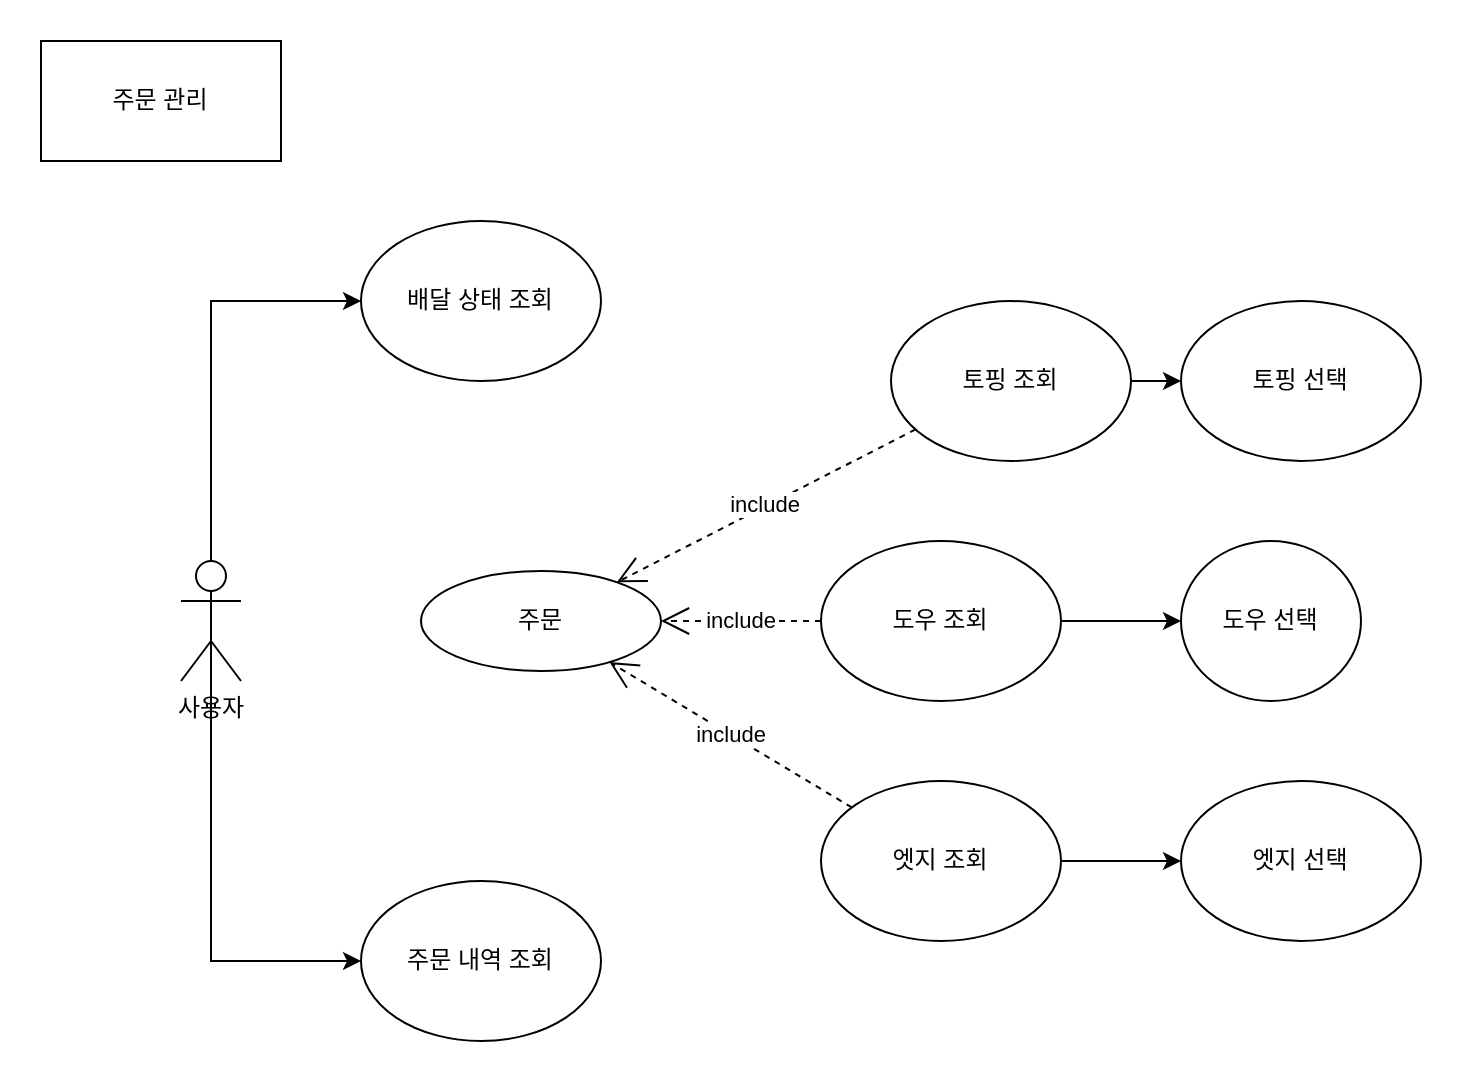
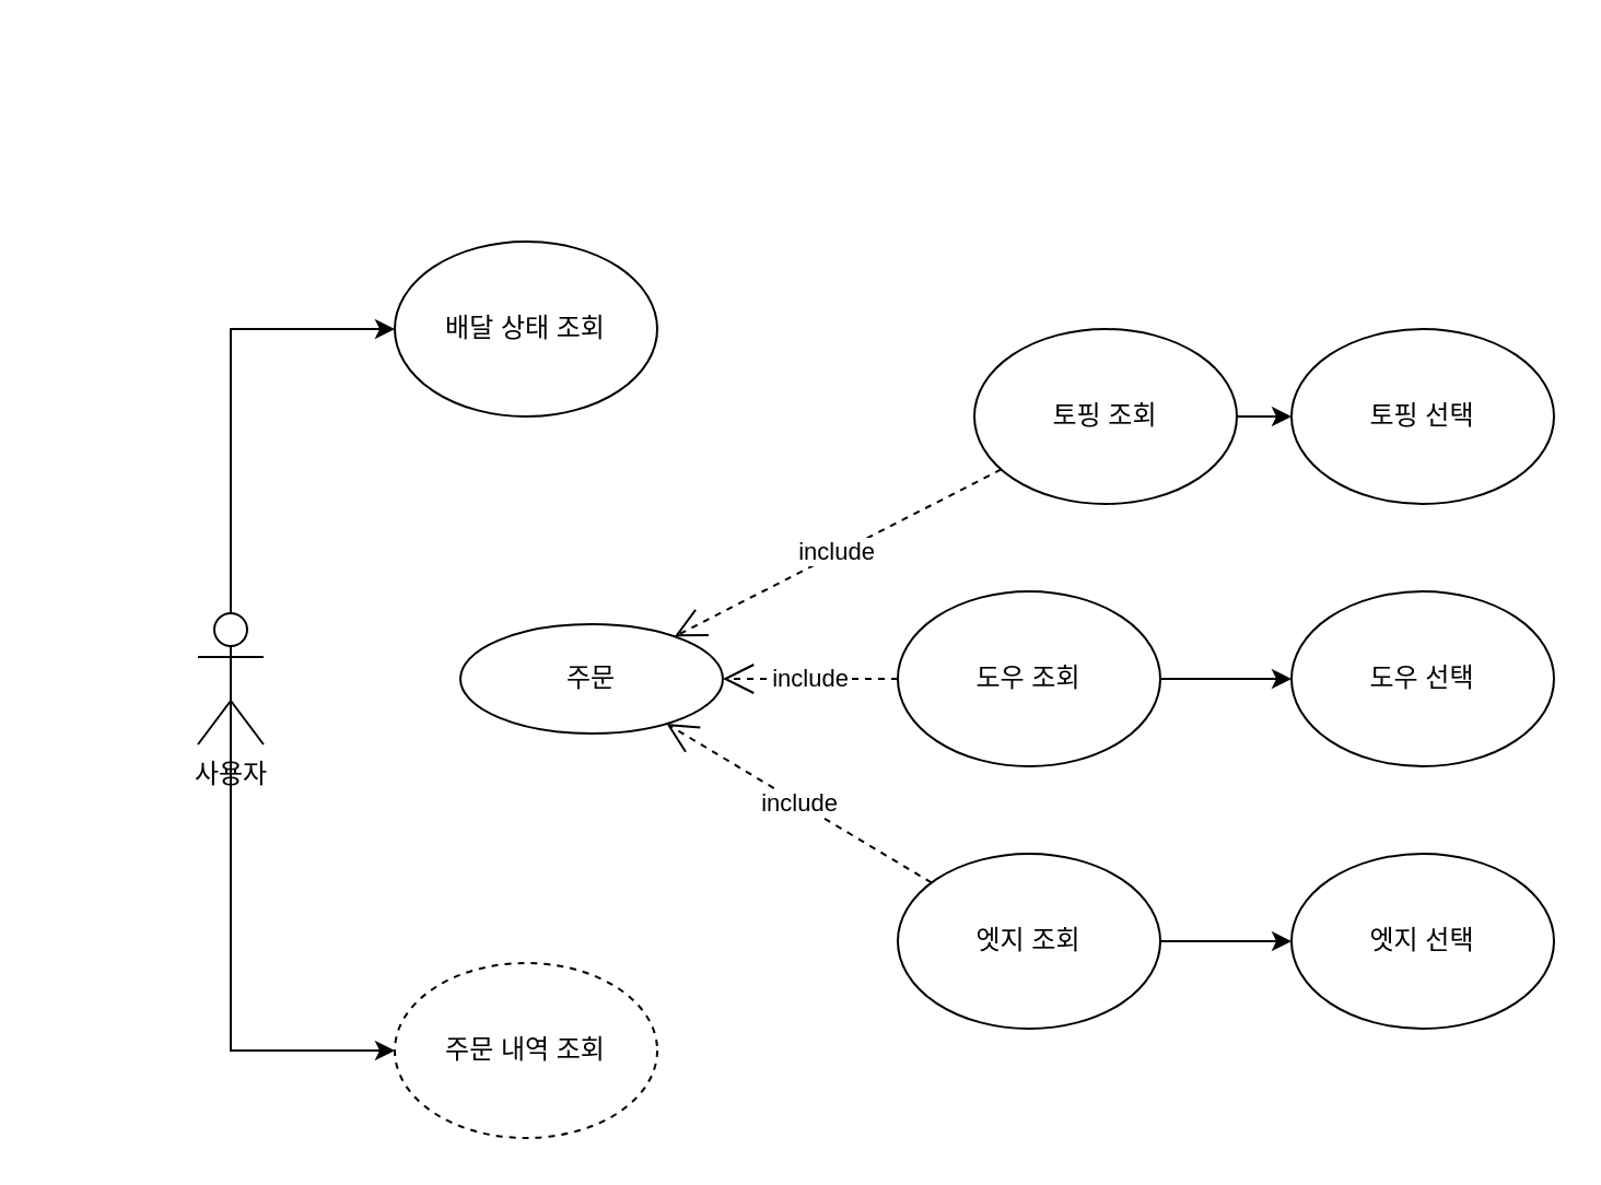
- <mxCell id="20" value="주문 관리" style="rounded=0;whiteSpace=wrap;html=1;" vertex="1" parent="1"><mxGeometry x="20" y="20" width="120" height="60" as="geometry" /></mxCell>
- <mxCell id="16" value="도우 선택" style="ellipse;whiteSpace=wrap;html=1;" vertex="1" parent="1"><mxGeometry x="590" y="270" width="90" height="80" as="geometry" /></mxCell>
+ <mxCell id="16" value="도우 선택" style="ellipse;whiteSpace=wrap;html=1;" vertex="1" parent="1"><mxGeometry x="590" y="270" width="120" height="80" as="geometry" /></mxCell>
- <mxCell id="18" value="주문 내역 조회" style="ellipse;whiteSpace=wrap;html=1;" vertex="1" parent="1"><mxGeometry x="180" y="440" width="120" height="80" as="geometry" /></mxCell>
+ <mxCell id="18" value="주문 내역 조회" style="ellipse;whiteSpace=wrap;html=1;dashed=1;" vertex="1" parent="1"><mxGeometry x="180" y="440" width="120" height="80" as="geometry" /></mxCell>
